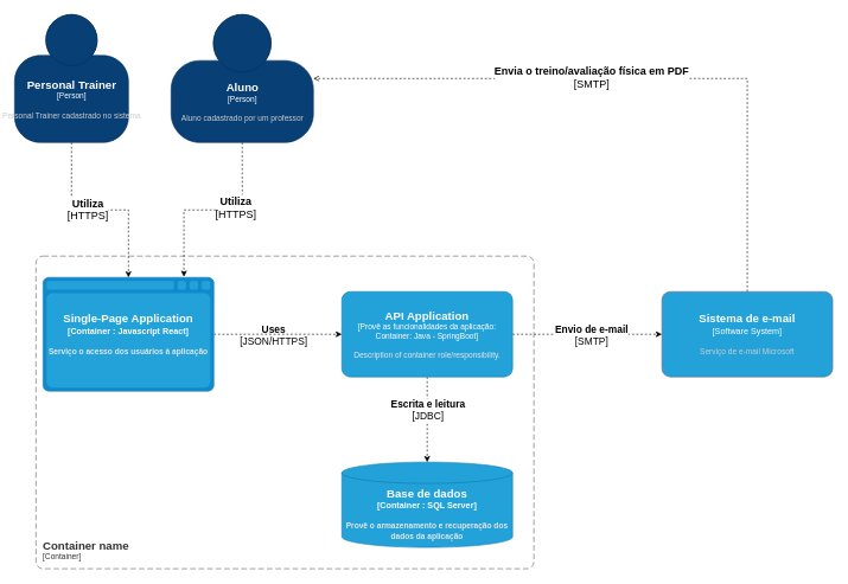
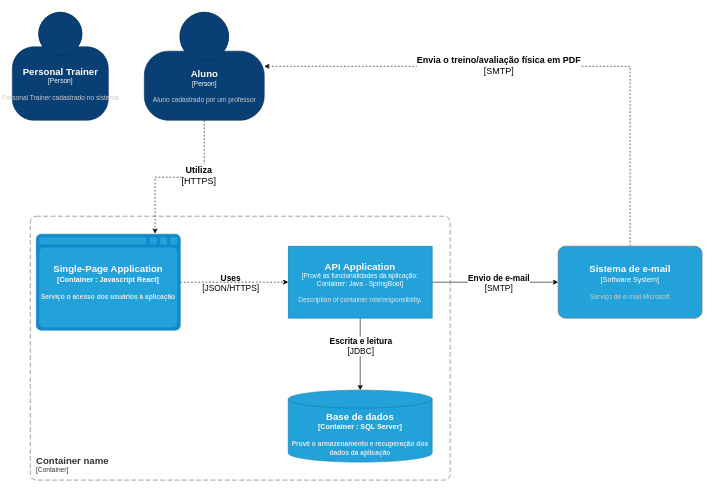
- <mxCell id="12" style="edgeStyle=orthogonalEdgeStyle;rounded=0;jumpStyle=line;jumpSize=6;orthogonalLoop=1;jettySize=auto;html=1;entryX=1;entryY=0.5;entryDx=0;entryDy=0;entryPerimeter=0;dashed=1;fontSize=14;endSize=6;targetPerimeterSpacing=0;strokeWidth=1;endArrow=open;" edge="1" parent="1" source="14" target="20"><mxGeometry relative="1" as="geometry"><Array as="points"><mxPoint x="1050" y="110" /></Array></mxGeometry></mxCell>
+ <mxCell id="12" style="edgeStyle=orthogonalEdgeStyle;rounded=0;jumpStyle=line;jumpSize=6;orthogonalLoop=1;jettySize=auto;html=1;entryX=1;entryY=0.5;entryDx=0;entryDy=0;entryPerimeter=0;dashed=1;fontSize=14;endSize=6;targetPerimeterSpacing=0;strokeWidth=1;" edge="1" parent="1" source="14" target="20"><mxGeometry relative="1" as="geometry"><Array as="points"><mxPoint x="1050" y="110" /></Array></mxGeometry></mxCell>
- <mxCell id="15" style="edgeStyle=orthogonalEdgeStyle;rounded=0;jumpStyle=line;jumpSize=6;orthogonalLoop=1;jettySize=auto;html=1;entryX=0.5;entryY=0;entryDx=0;entryDy=0;entryPerimeter=0;dashed=1;fontSize=14;endSize=6;targetPerimeterSpacing=0;strokeWidth=1;" edge="1" parent="1" source="17" target="10"><mxGeometry relative="1" as="geometry" /></mxCell>
- <mxCell id="16" value="&lt;b style=&quot;font-size: 15px&quot;&gt;Utiliza&lt;/b&gt;&lt;br style=&quot;font-size: 15px&quot;&gt;&lt;span style=&quot;font-size: 15px&quot;&gt;[HTTPS]&lt;/span&gt;" style="edgeLabel;html=1;align=center;verticalAlign=middle;resizable=0;points=[];fontSize=14;" vertex="1" connectable="0" parent="15"><mxGeometry x="-0.136" y="2" relative="1" as="geometry"><mxPoint as="offset" /></mxGeometry></mxCell>
- <mxCell id="7" value="&lt;font style=&quot;font-size: 16px&quot;&gt;&lt;b&gt;API Application&lt;/b&gt;&lt;/font&gt;&lt;div&gt;[Provê as funcionalidades da aplicação: Container: Java - SpringBoot]&lt;/div&gt;&lt;br&gt;&lt;div&gt;&lt;font style=&quot;font-size: 11px&quot;&gt;&lt;font color=&quot;#E6E6E6&quot;&gt;Description of container role/responsibility.&lt;/font&gt;&lt;/div&gt;" style="rounded=1;whiteSpace=wrap;html=1;fontSize=11;labelBackgroundColor=none;fillColor=#23A2D9;fontColor=#ffffff;align=center;arcSize=10;strokeColor=#0E7DAD;metaEdit=1;resizable=0;points=[[0.25,0,0],[0.5,0,0],[0.75,0,0],[1,0.25,0],[1,0.5,0],[1,0.75,0],[0.75,1,0],[0.5,1,0],[0.25,1,0],[0,0.75,0],[0,0.5,0],[0,0.25,0]];" vertex="1" parent="1"><mxGeometry x="480" y="410" width="240" height="120" as="geometry" /></mxCell>
+ <mxCell id="7" value="&lt;font style=&quot;font-size: 16px&quot;&gt;&lt;b&gt;API Application&lt;/b&gt;&lt;/font&gt;&lt;div&gt;[Provê as funcionalidades da aplicação: Container: Java - SpringBoot]&lt;/div&gt;&lt;br&gt;&lt;div&gt;&lt;font style=&quot;font-size: 11px&quot;&gt;&lt;font color=&quot;#E6E6E6&quot;&gt;Description of container role/responsibility.&lt;/font&gt;&lt;/div&gt;" style="whiteSpace=wrap;html=1;fontSize=11;labelBackgroundColor=none;fillColor=#23A2D9;fontColor=#ffffff;align=center;arcSize=10;strokeColor=#0E7DAD;metaEdit=1;resizable=0;points=[[0.25,0,0],[0.5,0,0],[0.75,0,0],[1,0.25,0],[1,0.5,0],[1,0.75,0],[0.75,1,0],[0.5,1,0],[0.25,1,0],[0,0.75,0],[0,0.5,0],[0,0.25,0]];rounded=0;" vertex="1" parent="1"><mxGeometry x="480" y="410" width="240" height="120" as="geometry" /></mxCell>
- <mxCell id="5" style="edgeStyle=orthogonalEdgeStyle;rounded=0;jumpStyle=line;jumpSize=6;orthogonalLoop=1;jettySize=auto;html=1;entryX=0;entryY=0.5;entryDx=0;entryDy=0;entryPerimeter=0;dashed=1;fontSize=14;endSize=6;targetPerimeterSpacing=0;strokeWidth=1;" edge="1" parent="1" source="7" target="14"><mxGeometry relative="1" as="geometry" /></mxCell>
+ <mxCell id="5" style="edgeStyle=orthogonalEdgeStyle;rounded=0;jumpStyle=line;jumpSize=6;orthogonalLoop=1;jettySize=auto;html=1;entryX=0;entryY=0.5;entryDx=0;entryDy=0;entryPerimeter=0;dashed=0;fontSize=14;endSize=6;targetPerimeterSpacing=0;strokeWidth=1;" edge="1" parent="1" source="7" target="14"><mxGeometry relative="1" as="geometry" /></mxCell>
- <mxCell id="3" style="edgeStyle=orthogonalEdgeStyle;rounded=0;orthogonalLoop=1;jettySize=auto;html=1;entryX=0.5;entryY=0;entryDx=0;entryDy=0;entryPerimeter=0;dashed=1;fontSize=14;endSize=6;strokeWidth=1;" edge="1" parent="1" source="7" target="2"><mxGeometry relative="1" as="geometry" /></mxCell>
+ <mxCell id="3" style="edgeStyle=orthogonalEdgeStyle;rounded=0;orthogonalLoop=1;jettySize=auto;html=1;entryX=0.5;entryY=0;entryDx=0;entryDy=0;entryPerimeter=0;dashed=0;fontSize=14;endSize=6;strokeWidth=1;" edge="1" parent="1" source="7" target="2"><mxGeometry relative="1" as="geometry" /></mxCell>
